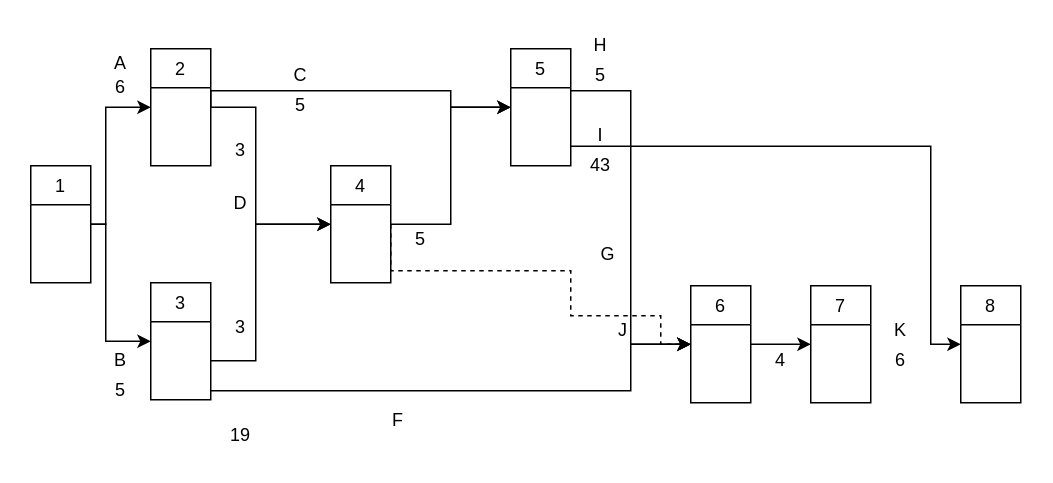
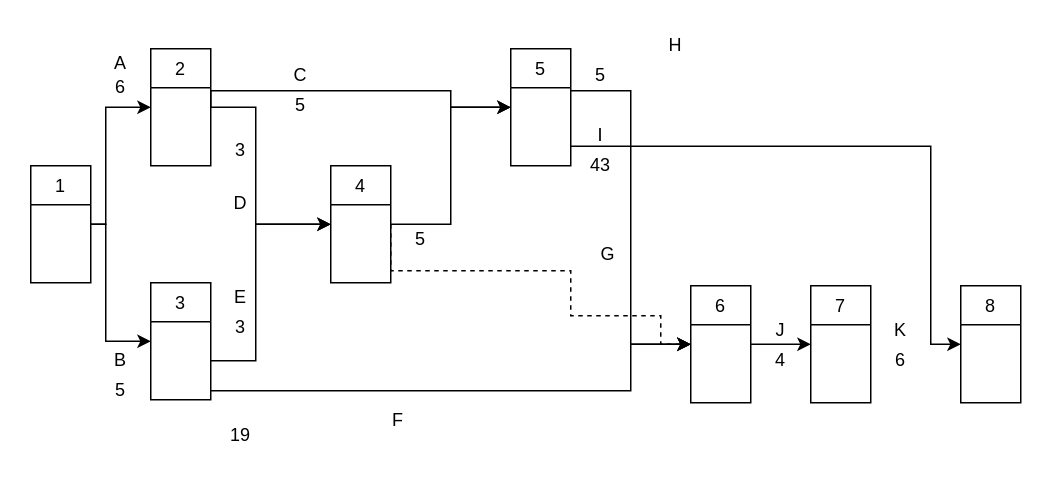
- <mxCell id="17" value="H" style="text;html=1;strokeColor=none;fillColor=none;align=center;verticalAlign=middle;whiteSpace=wrap;rounded=0;" parent="1" vertex="1"><mxGeometry x="380" y="20" width="40" height="20" as="geometry" /></mxCell>
+ <mxCell id="17" value="H" style="text;html=1;strokeColor=none;fillColor=none;align=center;verticalAlign=middle;whiteSpace=wrap;rounded=0;" parent="1" vertex="1"><mxGeometry x="430" y="20" width="40" height="20" as="geometry" /></mxCell>
+ <mxCell id="13" value="E" style="text;html=1;strokeColor=none;fillColor=none;align=center;verticalAlign=middle;whiteSpace=wrap;rounded=0;" parent="1" vertex="1"><mxGeometry x="140" y="188" width="40" height="20" as="geometry" /></mxCell>
- <mxCell id="21" value="J" style="text;html=1;strokeColor=none;fillColor=none;align=center;verticalAlign=middle;whiteSpace=wrap;rounded=0;" parent="1" vertex="1"><mxGeometry x="395" y="210" width="40" height="20" as="geometry" /></mxCell>
+ <mxCell id="21" value="J" style="text;html=1;strokeColor=none;fillColor=none;align=center;verticalAlign=middle;whiteSpace=wrap;rounded=0;" parent="1" vertex="1"><mxGeometry x="500" y="210" width="40" height="20" as="geometry" /></mxCell>
